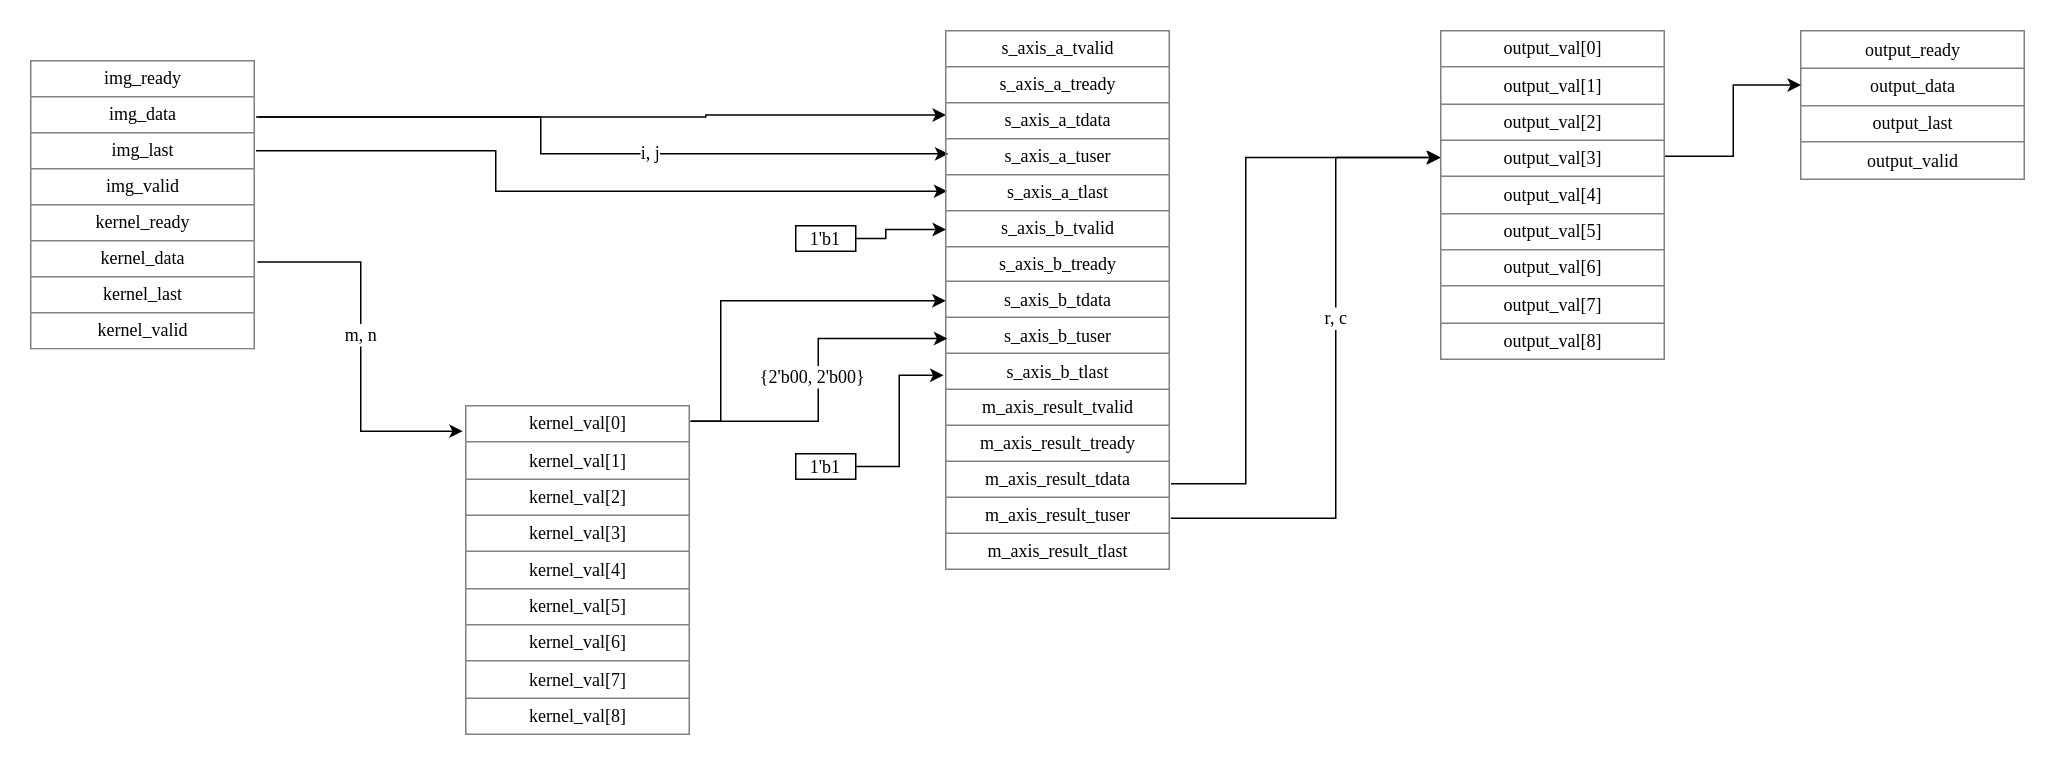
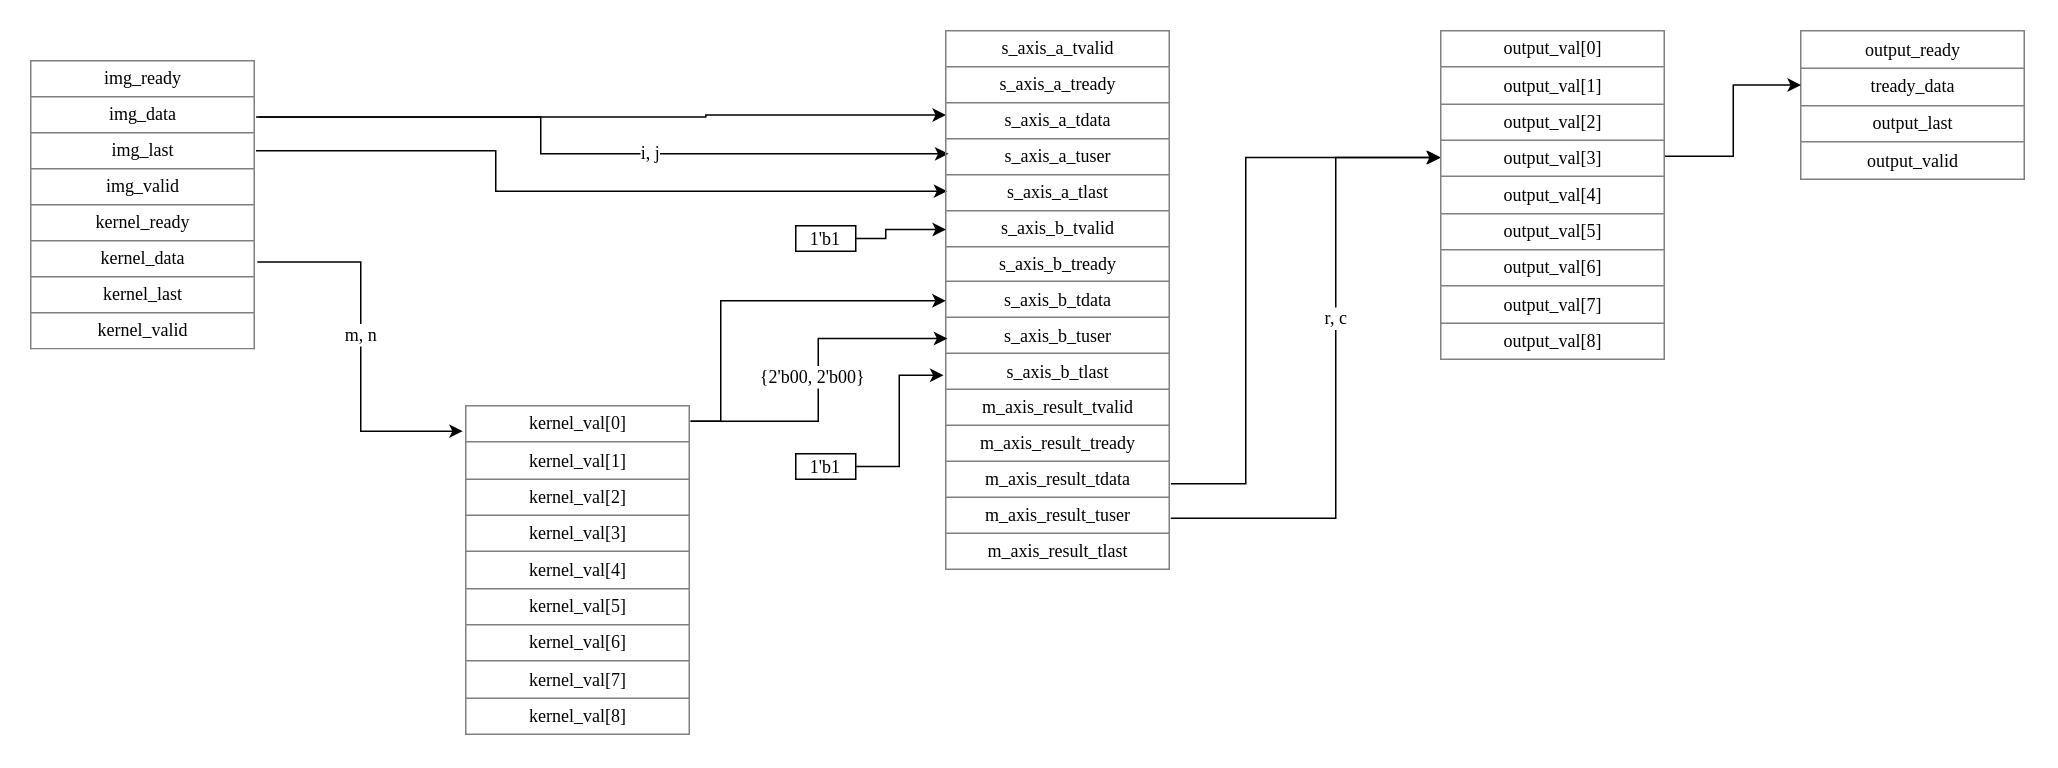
- <mxCell id="9" value="&lt;table border=&quot;1&quot; width=&quot;100%&quot; style=&quot;width: 100% ; height: 100% ; border-collapse: collapse&quot;&gt;&lt;tbody&gt;&lt;tr&gt;&lt;td&gt;output_ready&lt;/td&gt;&lt;/tr&gt;&lt;tr&gt;&lt;td&gt;output_data&lt;/td&gt;&lt;/tr&gt;&lt;tr&gt;&lt;td&gt;output_last&lt;/td&gt;&lt;/tr&gt;&lt;tr&gt;&lt;td&gt;output_valid&lt;/td&gt;&lt;/tr&gt;&lt;/tbody&gt;&lt;/table&gt;" style="text;html=1;strokeColor=none;fillColor=none;overflow=fill;fontFamily=Verdana;align=center;" parent="1" vertex="1"><mxGeometry x="1200" y="20" width="150" height="100" as="geometry" /></mxCell>
+ <mxCell id="9" value="&lt;table border=&quot;1&quot; width=&quot;100%&quot; style=&quot;width: 100% ; height: 100% ; border-collapse: collapse&quot;&gt;&lt;tbody&gt;&lt;tr&gt;&lt;td&gt;output_ready&lt;/td&gt;&lt;/tr&gt;&lt;tr&gt;&lt;td&gt;tready_data&lt;/td&gt;&lt;/tr&gt;&lt;tr&gt;&lt;td&gt;output_last&lt;/td&gt;&lt;/tr&gt;&lt;tr&gt;&lt;td&gt;output_valid&lt;/td&gt;&lt;/tr&gt;&lt;/tbody&gt;&lt;/table&gt;" style="text;html=1;strokeColor=none;fillColor=none;overflow=fill;fontFamily=Verdana;align=center;" parent="1" vertex="1"><mxGeometry x="1200" y="20" width="150" height="100" as="geometry" /></mxCell>
